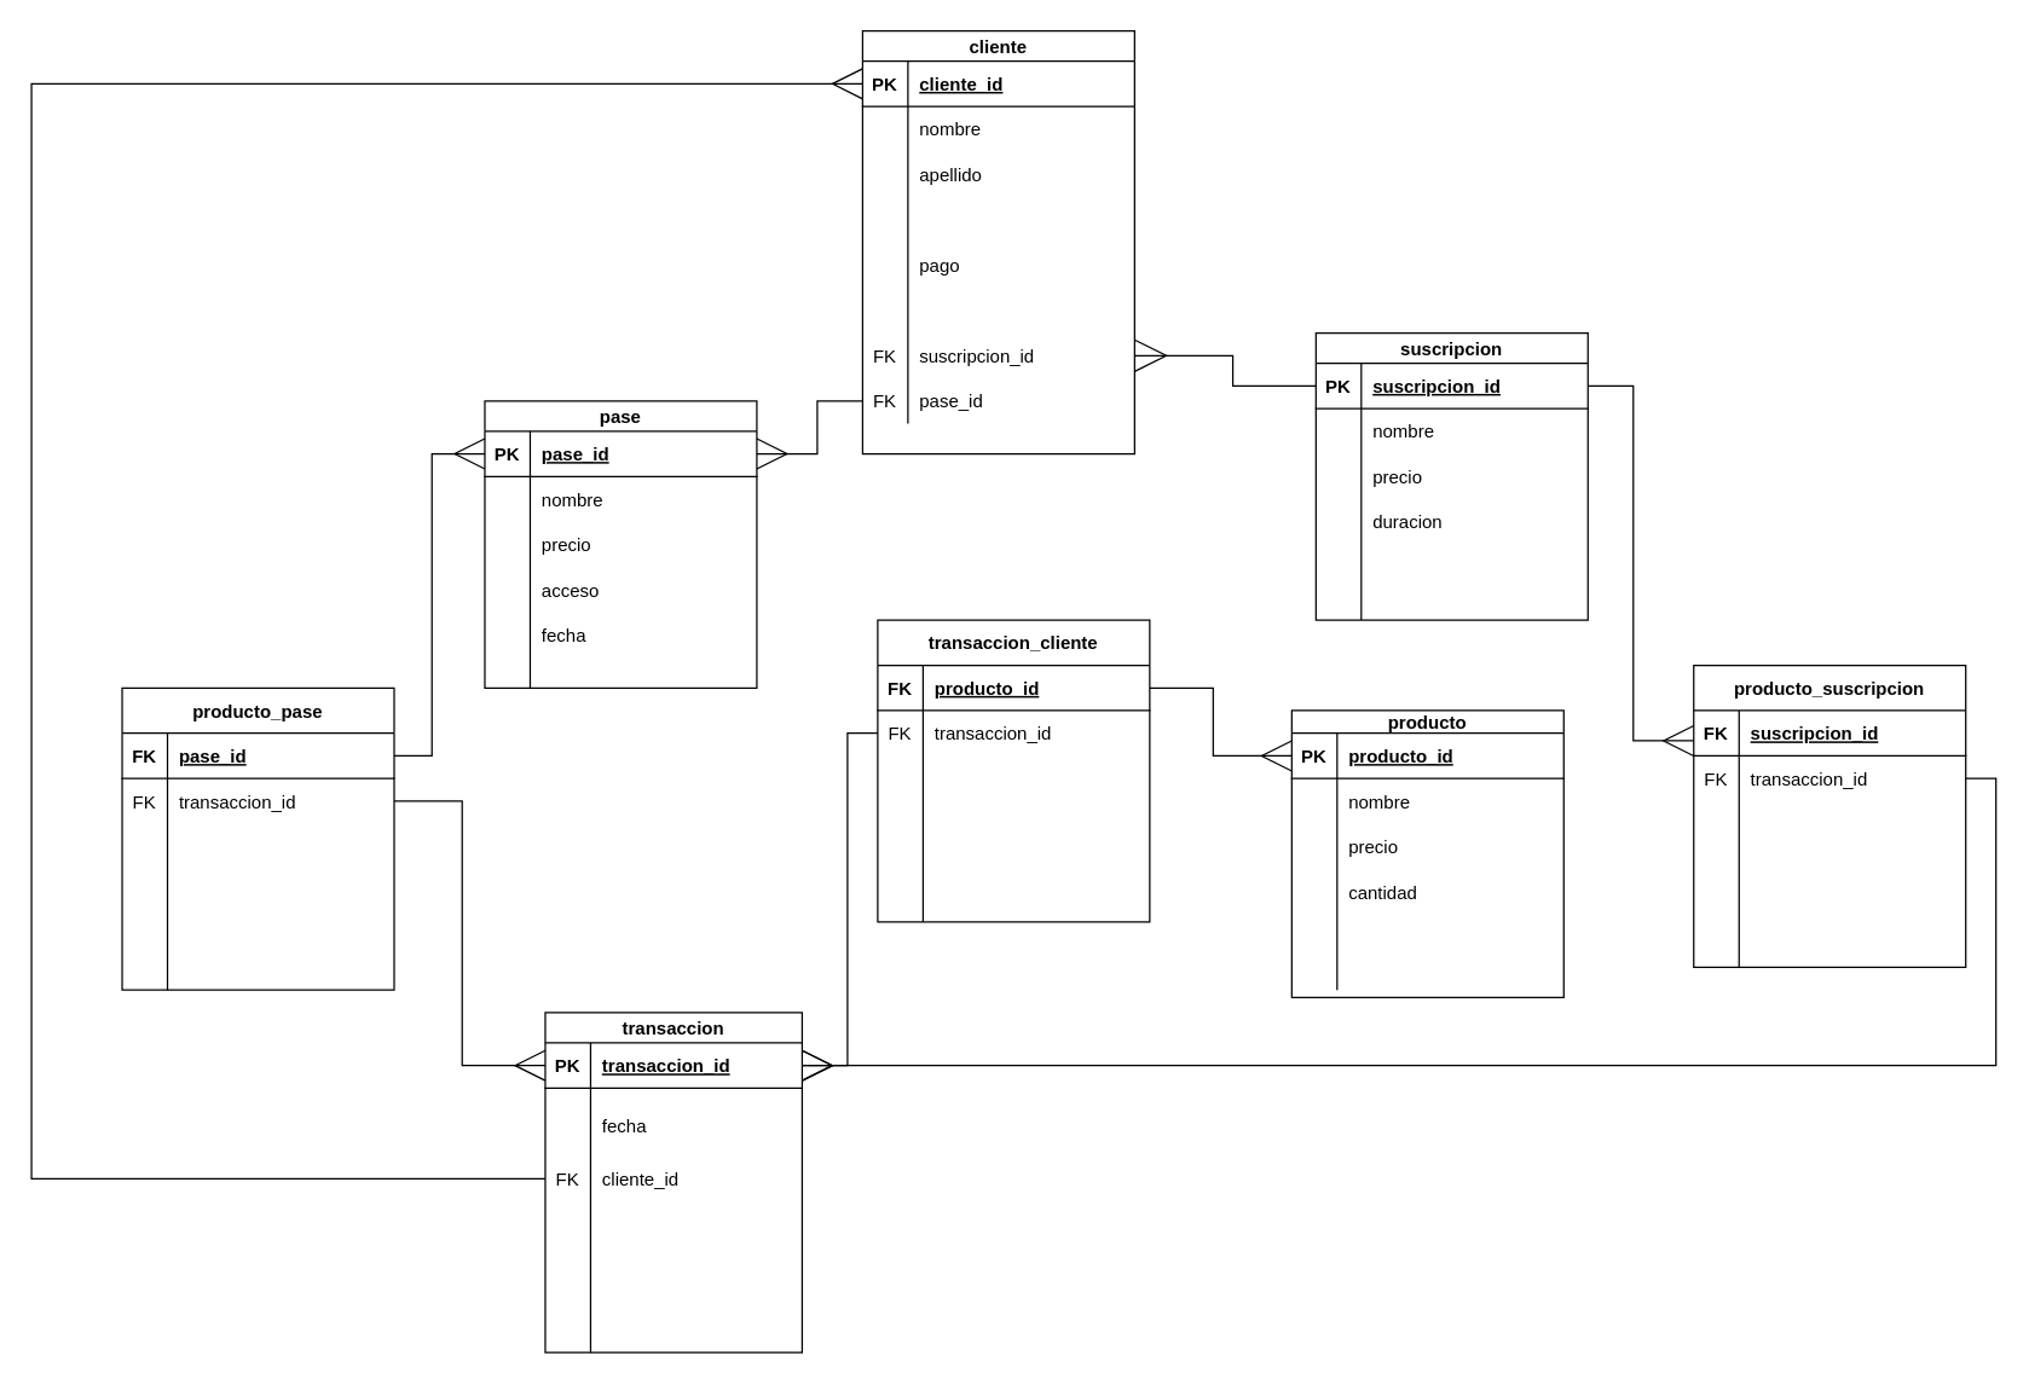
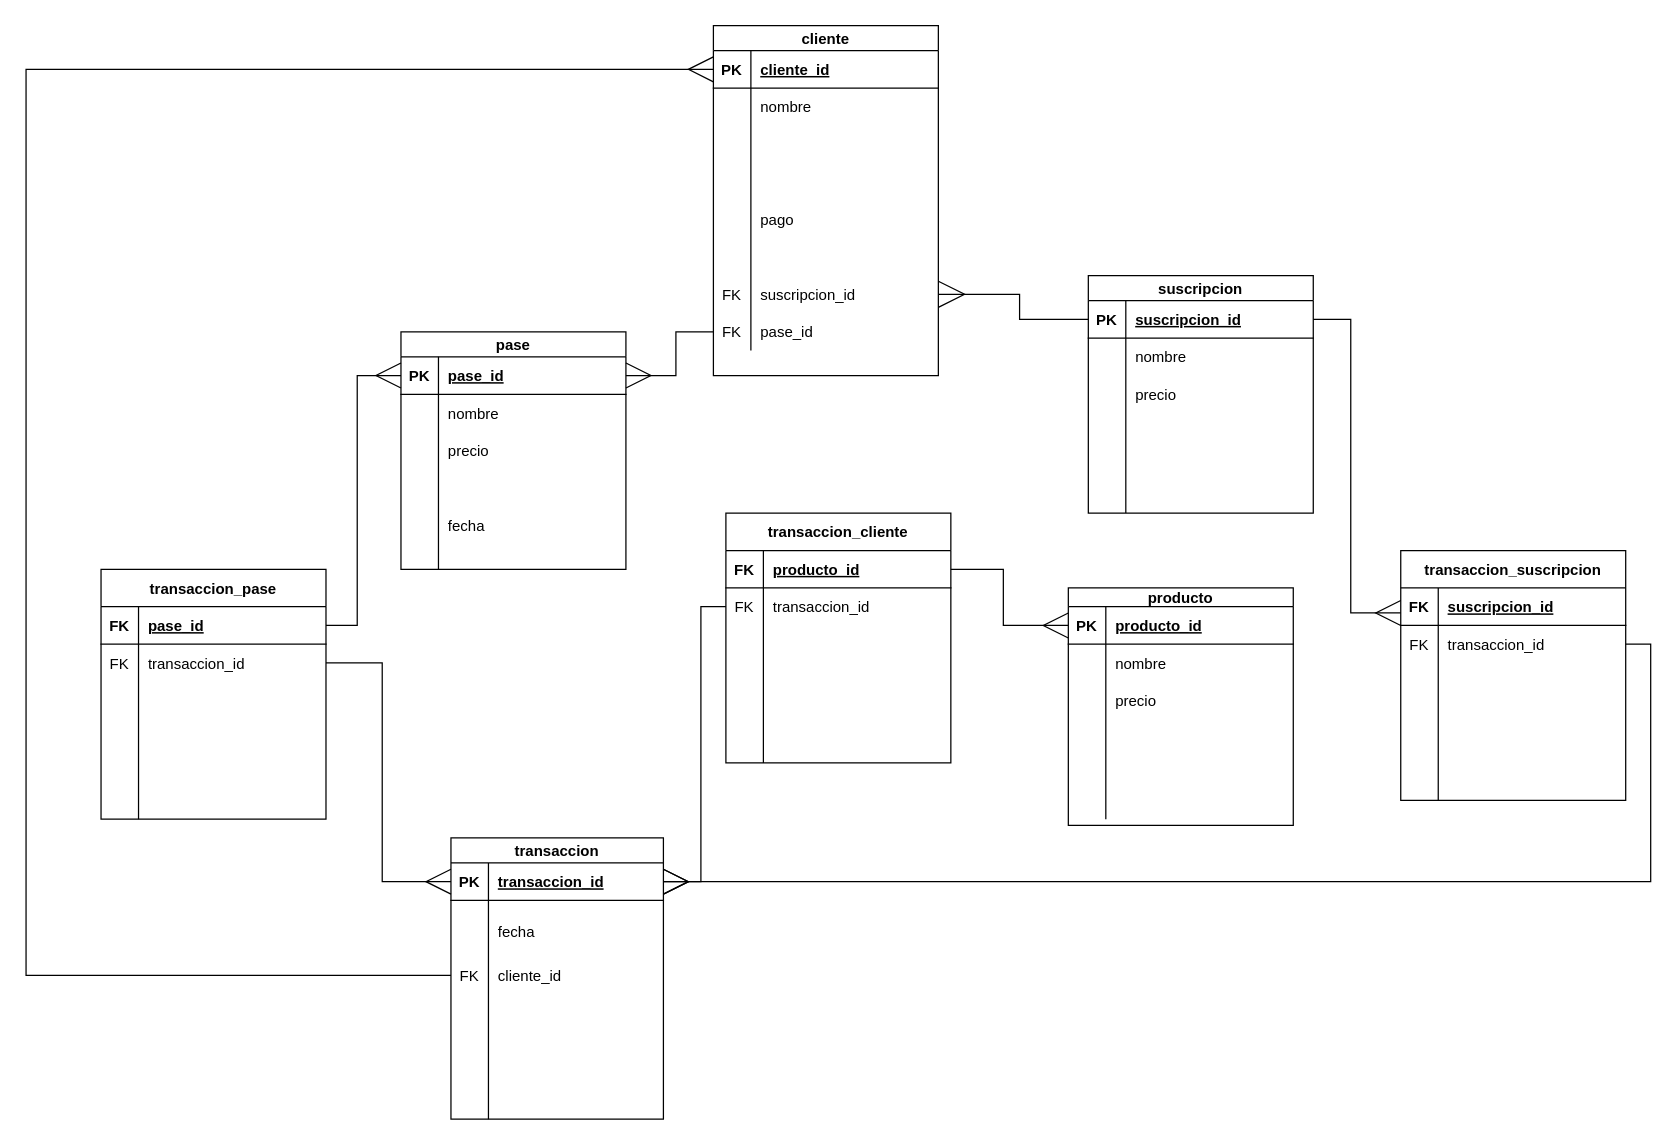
- <mxCell id="11" value="apellido" style="shape=partialRectangle;connectable=0;fillColor=none;top=0;left=0;bottom=0;right=0;align=left;spacingLeft=6;overflow=hidden;" vertex="1" parent="9"><mxGeometry x="30" width="150" height="30" as="geometry" /></mxCell>
- <mxCell id="37" value="duracion" style="shape=partialRectangle;connectable=0;fillColor=none;top=0;left=0;bottom=0;right=0;align=left;spacingLeft=6;overflow=hidden;" vertex="1" parent="35"><mxGeometry x="30" width="150" height="30" as="geometry" /></mxCell>
- <mxCell id="56" value="acceso" style="shape=partialRectangle;connectable=0;fillColor=none;top=0;left=0;bottom=0;right=0;align=left;spacingLeft=6;overflow=hidden;" vertex="1" parent="54"><mxGeometry x="30" width="150" height="30" as="geometry" /></mxCell>
- <mxCell id="127" value="producto_suscripcion" style="shape=table;startSize=30;container=1;collapsible=1;childLayout=tableLayout;fixedRows=1;rowLines=0;fontStyle=1;align=center;resizeLast=1;" vertex="1" parent="1"><mxGeometry x="1120" y="440" width="180" height="200" as="geometry" /></mxCell>
+ <mxCell id="127" value="transaccion_suscripcion" style="shape=table;startSize=30;container=1;collapsible=1;childLayout=tableLayout;fixedRows=1;rowLines=0;fontStyle=1;align=center;resizeLast=1;" vertex="1" parent="1"><mxGeometry x="1120" y="440" width="180" height="200" as="geometry" /></mxCell>
- <mxCell id="146" value="producto_pase" style="shape=table;startSize=30;container=1;collapsible=1;childLayout=tableLayout;fixedRows=1;rowLines=0;fontStyle=1;align=center;resizeLast=1;" vertex="1" parent="1"><mxGeometry x="80" y="455" width="180" height="200" as="geometry" /></mxCell>
+ <mxCell id="146" value="transaccion_pase" style="shape=table;startSize=30;container=1;collapsible=1;childLayout=tableLayout;fixedRows=1;rowLines=0;fontStyle=1;align=center;resizeLast=1;" vertex="1" parent="1"><mxGeometry x="80" y="455" width="180" height="200" as="geometry" /></mxCell>
- <mxCell id="75" value="cantidad" style="shape=partialRectangle;connectable=0;fillColor=none;top=0;left=0;bottom=0;right=0;align=left;spacingLeft=6;overflow=hidden;" vertex="1" parent="73"><mxGeometry x="30" width="150" height="30" as="geometry" /></mxCell>
